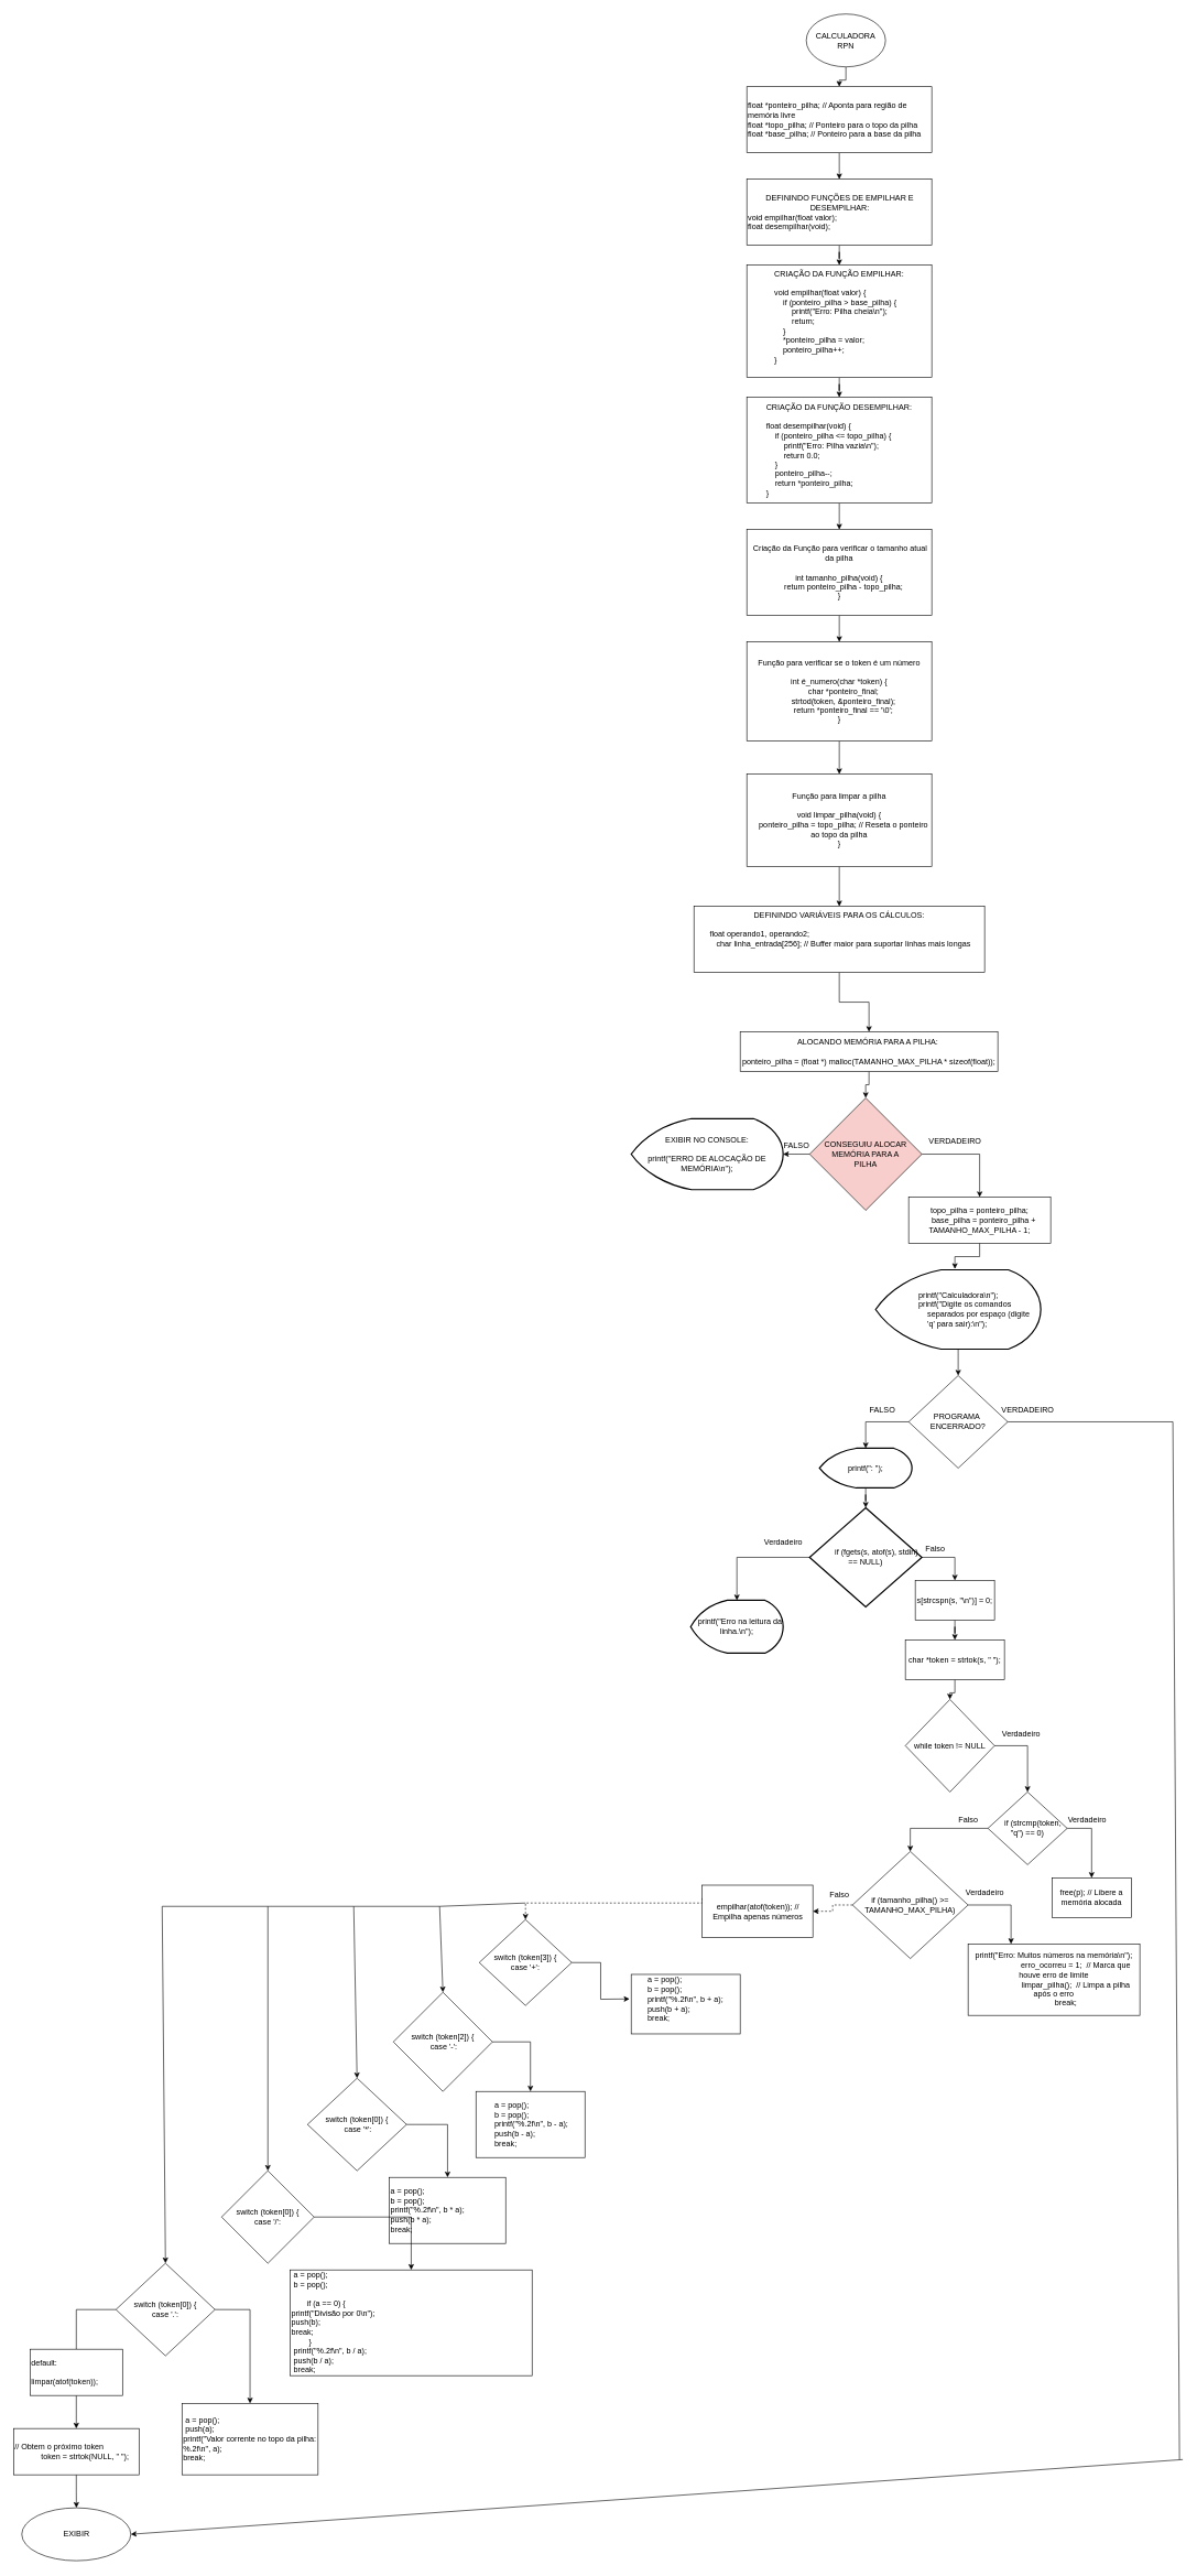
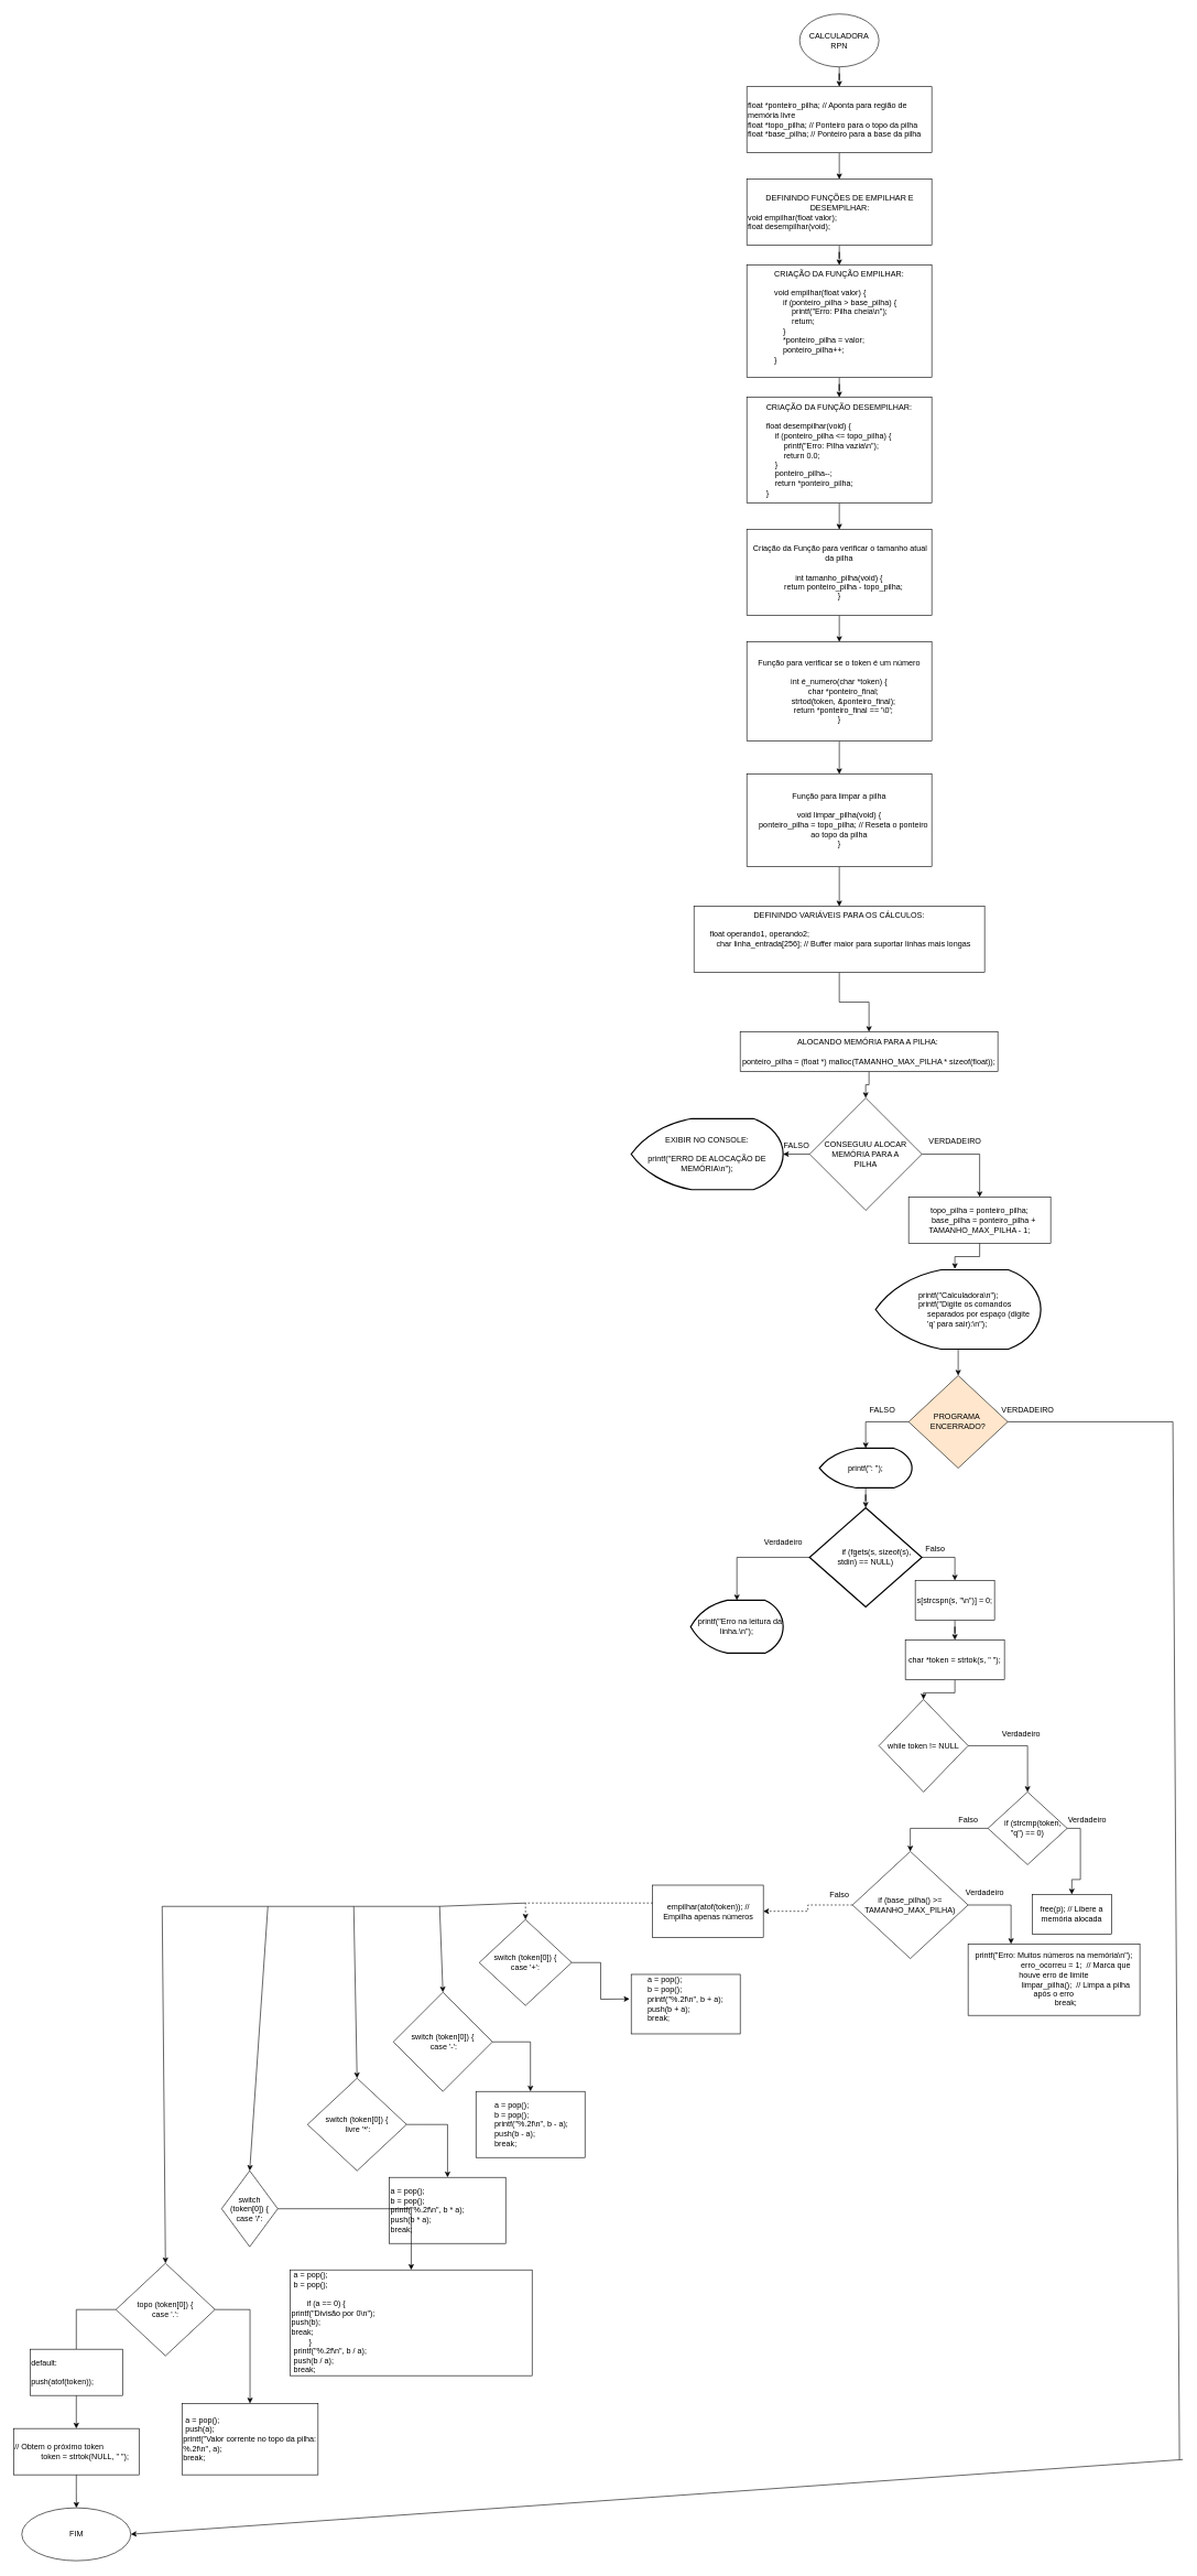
- <mxCell id="3" value="CALCULADORA&lt;div&gt;RPN&lt;/div&gt;" style="ellipse;whiteSpace=wrap;html=1;" parent="1" vertex="1"><mxGeometry x="1220" y="20" width="120" height="80" as="geometry" /></mxCell>
+ <mxCell id="3" value="CALCULADORA&lt;div&gt;RPN&lt;/div&gt;" style="ellipse;whiteSpace=wrap;html=1;" parent="1" vertex="1"><mxGeometry x="1210" y="20" width="120" height="80" as="geometry" /></mxCell>
- <mxCell id="17" value="CONSEGUIU ALOCAR&lt;div&gt;MEMÓRIA PARA A&lt;/div&gt;&lt;div&gt;PILHA&lt;/div&gt;" style="rhombus;whiteSpace=wrap;html=1;fillColor=#f8cecc;" parent="1" vertex="1"><mxGeometry x="1225" y="1660" width="170" height="170" as="geometry" /></mxCell>
+ <mxCell id="17" value="CONSEGUIU ALOCAR&lt;div&gt;MEMÓRIA PARA A&lt;/div&gt;&lt;div&gt;PILHA&lt;/div&gt;" style="rhombus;whiteSpace=wrap;html=1;" parent="1" vertex="1"><mxGeometry x="1225" y="1660" width="170" height="170" as="geometry" /></mxCell>
- <mxCell id="27" value="PROGRAMA&amp;nbsp;&lt;div&gt;ENCERRADO?&lt;/div&gt;" style="rhombus;whiteSpace=wrap;html=1;" parent="1" vertex="1"><mxGeometry x="1375" y="2080" width="150" height="140" as="geometry" /></mxCell>
+ <mxCell id="27" value="PROGRAMA&amp;nbsp;&lt;div&gt;ENCERRADO?&lt;/div&gt;" style="rhombus;whiteSpace=wrap;html=1;fillColor=#ffe6cc;" parent="1" vertex="1"><mxGeometry x="1375" y="2080" width="150" height="140" as="geometry" /></mxCell>
- <mxCell id="33" value="&amp;nbsp; &amp;nbsp; &amp;nbsp; &amp;nbsp; &amp;nbsp; if (fgets(s, atof(s), stdin) == NULL)" style="rhombus;whiteSpace=wrap;html=1;strokeWidth=2;" parent="1" vertex="1"><mxGeometry x="1225" y="2280" width="170" height="150" as="geometry" /></mxCell>
+ <mxCell id="33" value="&amp;nbsp; &amp;nbsp; &amp;nbsp; &amp;nbsp; &amp;nbsp; if (fgets(s, sizeof(s), stdin) == NULL)" style="rhombus;whiteSpace=wrap;html=1;strokeWidth=2;" parent="1" vertex="1"><mxGeometry x="1225" y="2280" width="170" height="150" as="geometry" /></mxCell>
- <mxCell id="43" value="while token != NULL" style="rhombus;whiteSpace=wrap;html=1;rounded=0;" parent="1" vertex="1"><mxGeometry x="1370" y="2570" width="135" height="140" as="geometry" /></mxCell>
+ <mxCell id="43" value="while token != NULL" style="rhombus;whiteSpace=wrap;html=1;rounded=0;" parent="1" vertex="1"><mxGeometry x="1330" y="2570" width="135" height="140" as="geometry" /></mxCell>
- <mxCell id="49" value="free(p); // Libere a memória alocada" style="rounded=0;whiteSpace=wrap;html=1;" parent="1" vertex="1"><mxGeometry x="1592" y="2840" width="120" height="60" as="geometry" /></mxCell>
+ <mxCell id="49" value="free(p); // Libere a memória alocada" style="rounded=0;whiteSpace=wrap;html=1;" parent="1" vertex="1"><mxGeometry x="1562" y="2865" width="120" height="60" as="geometry" /></mxCell>
- <mxCell id="92" value="if (tamanho_pilha() &gt;= TAMANHO_MAX_PILHA)" style="rhombus;whiteSpace=wrap;html=1;" vertex="1" parent="1"><mxGeometry x="1290" y="2800" width="175" height="162" as="geometry" /></mxCell>
+ <mxCell id="92" value="if (base_pilha() &gt;= TAMANHO_MAX_PILHA)" style="rhombus;whiteSpace=wrap;html=1;" vertex="1" parent="1"><mxGeometry x="1290" y="2800" width="175" height="162" as="geometry" /></mxCell>
- <mxCell id="95" value="empilhar(atof(token)); // Empilha apenas números" style="whiteSpace=wrap;html=1;" vertex="1" parent="1"><mxGeometry x="1062.5" y="2851" width="167.5" height="79" as="geometry" /></mxCell>
+ <mxCell id="95" value="empilhar(atof(token)); // Empilha apenas números" style="whiteSpace=wrap;html=1;" vertex="1" parent="1"><mxGeometry x="987.5" y="2851" width="167.5" height="79" as="geometry" /></mxCell>
- <mxCell id="52" value="&lt;div&gt;switch (token[3]) {&lt;/div&gt;&lt;div&gt;case '+':&lt;/div&gt;" style="rhombus;whiteSpace=wrap;html=1;" parent="1" vertex="1"><mxGeometry x="725" y="2903.08" width="140" height="130" as="geometry" /></mxCell>
+ <mxCell id="52" value="&lt;div&gt;switch (token[0]) {&lt;/div&gt;&lt;div&gt;case '+':&lt;/div&gt;" style="rhombus;whiteSpace=wrap;html=1;" parent="1" vertex="1"><mxGeometry x="725" y="2903.08" width="140" height="130" as="geometry" /></mxCell>
- <mxCell id="56" value="switch (token[2]) {&lt;div&gt;&amp;nbsp;case '-':&lt;br&gt;&lt;/div&gt;" style="rhombus;whiteSpace=wrap;html=1;" parent="1" vertex="1"><mxGeometry x="595" y="3013.08" width="150" height="150" as="geometry" /></mxCell>
+ <mxCell id="56" value="switch (token[0]) {&lt;div&gt;&amp;nbsp;case '-':&lt;br&gt;&lt;/div&gt;" style="rhombus;whiteSpace=wrap;html=1;" parent="1" vertex="1"><mxGeometry x="595" y="3013.08" width="150" height="150" as="geometry" /></mxCell>
- <mxCell id="59" value="switch (token[0]) {&lt;div&gt;&amp;nbsp;case '*':&lt;br&gt;&lt;/div&gt;" style="rhombus;whiteSpace=wrap;html=1;" parent="1" vertex="1"><mxGeometry x="465" y="3143.08" width="150" height="140" as="geometry" /></mxCell>
+ <mxCell id="59" value="switch (token[0]) {&lt;div&gt;&amp;nbsp;livre '*':&lt;br&gt;&lt;/div&gt;" style="rhombus;whiteSpace=wrap;html=1;" parent="1" vertex="1"><mxGeometry x="465" y="3143.08" width="150" height="140" as="geometry" /></mxCell>
- <mxCell id="62" value="switch (token[0]) {&lt;div&gt;case '/':&lt;br&gt;&lt;/div&gt;" style="rhombus;whiteSpace=wrap;html=1;" parent="1" vertex="1"><mxGeometry x="335" y="3283.08" width="140" height="140" as="geometry" /></mxCell>
+ <mxCell id="62" value="switch (token[0]) {&lt;div&gt;case '/':&lt;br&gt;&lt;/div&gt;" style="rhombus;whiteSpace=wrap;html=1;" parent="1" vertex="1"><mxGeometry x="335" y="3283.08" width="85" height="115" as="geometry" /></mxCell>
- <mxCell id="72" value="switch (token[0]) {&lt;div&gt;case '.':&lt;br&gt;&lt;/div&gt;" style="rhombus;whiteSpace=wrap;html=1;" parent="1" vertex="1"><mxGeometry x="175" y="3423.08" width="150" height="140" as="geometry" /></mxCell>
+ <mxCell id="72" value="topo (token[0]) {&lt;div&gt;case '.':&lt;br&gt;&lt;/div&gt;" style="rhombus;whiteSpace=wrap;html=1;" parent="1" vertex="1"><mxGeometry x="175" y="3423.08" width="150" height="140" as="geometry" /></mxCell>
- <mxCell id="77" value="&lt;div&gt;default:&lt;/div&gt;&lt;div&gt;&amp;nbsp; &amp;nbsp; &amp;nbsp; &amp;nbsp; &amp;nbsp; &amp;nbsp; &amp;nbsp; &amp;nbsp; &amp;nbsp; &amp;nbsp; limpar(atof(token));&lt;/div&gt;" style="rounded=0;whiteSpace=wrap;html=1;align=left;" parent="1" vertex="1"><mxGeometry x="45" y="3553.08" width="140" height="70" as="geometry" /></mxCell>
+ <mxCell id="77" value="&lt;div&gt;default:&lt;/div&gt;&lt;div&gt;&amp;nbsp; &amp;nbsp; &amp;nbsp; &amp;nbsp; &amp;nbsp; &amp;nbsp; &amp;nbsp; &amp;nbsp; &amp;nbsp; &amp;nbsp; push(atof(token));&lt;/div&gt;" style="rounded=0;whiteSpace=wrap;html=1;align=left;" parent="1" vertex="1"><mxGeometry x="45" y="3553.08" width="140" height="70" as="geometry" /></mxCell>
- <mxCell id="80" value="EXIBIR" style="ellipse;whiteSpace=wrap;html=1;" parent="1" vertex="1"><mxGeometry x="32.5" y="3793.08" width="165" height="80" as="geometry" /></mxCell>
+ <mxCell id="80" value="FIM" style="ellipse;whiteSpace=wrap;html=1;" parent="1" vertex="1"><mxGeometry x="32.5" y="3793.08" width="165" height="80" as="geometry" /></mxCell>
